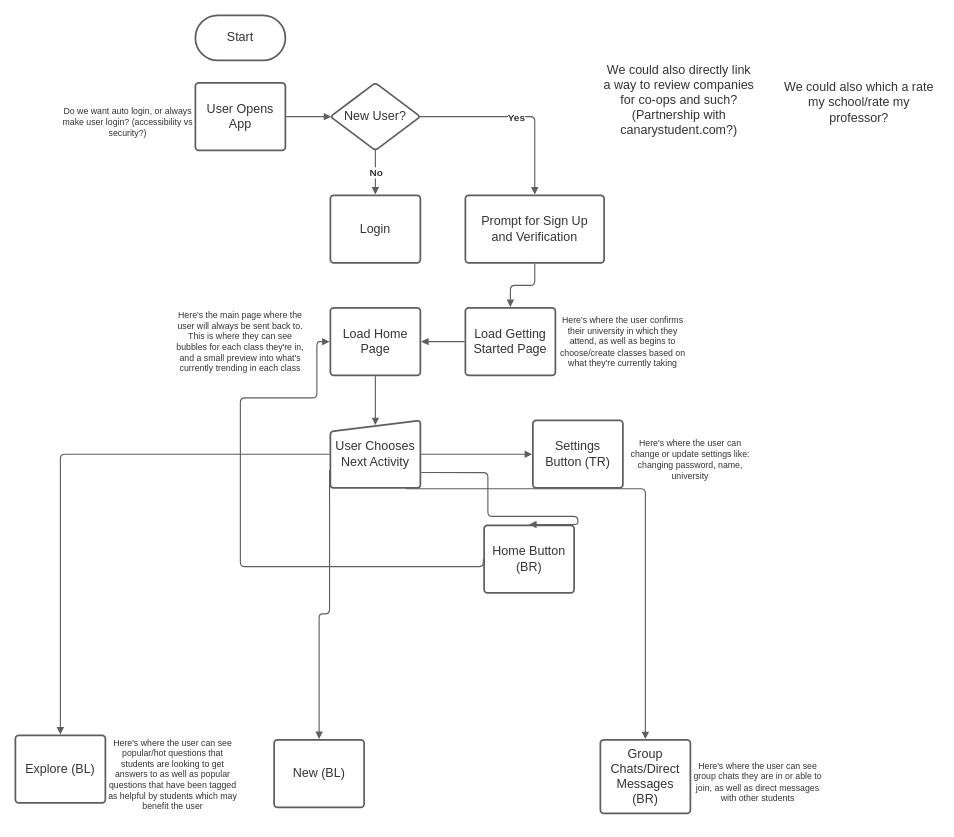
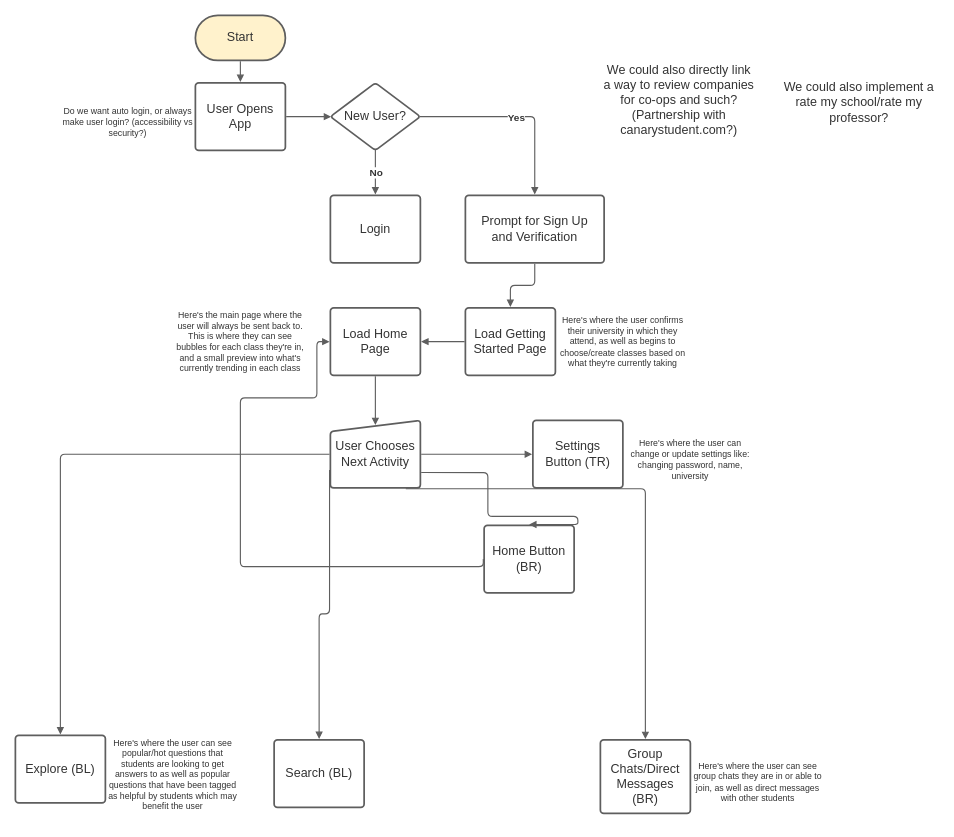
- <mxCell id="30" value="Start" style="html=1;overflow=block;blockSpacing=1;whiteSpace=wrap;rounded=1;arcSize=50;whiteSpace=wrap;fontSize=16.7;fontColor=#333333;spacing=3.8;strokeColor=#5e5e5e;strokeOpacity=100;strokeWidth=2.3;" parent="1" vertex="1"><mxGeometry x="260" y="20" width="120" height="60" as="geometry" /></mxCell>
+ <mxCell id="30" value="Start" style="html=1;overflow=block;blockSpacing=1;whiteSpace=wrap;rounded=1;arcSize=50;whiteSpace=wrap;fontSize=16.7;fontColor=#333333;spacing=3.8;strokeColor=#5e5e5e;strokeOpacity=100;strokeWidth=2.3;fillColor=#fff2cc;" parent="1" vertex="1"><mxGeometry x="260" y="20" width="120" height="60" as="geometry" /></mxCell>
+ <mxCell id="31" value="" style="html=1;jettySize=18;whiteSpace=wrap;fontSize=13;strokeColor=#5E5E5E;strokeWidth=1.5;rounded=1;arcSize=12;edgeStyle=orthogonalEdgeStyle;startArrow=none;;endArrow=block;endFill=1;;exitX=0.5;exitY=1.019;exitPerimeter=0;entryX=0.5;entryY=-0.012;entryPerimeter=0;" parent="1" source="30" target="2" edge="1"><mxGeometry width="100" height="100" relative="1" as="geometry"><Array as="points" /></mxGeometry></mxCell>
- <mxCell id="37" value="We could also which a rate my school/rate my professor?" style="html=1;overflow=block;blockSpacing=1;whiteSpace=wrap;;whiteSpace=wrap;fontSize=16.7;fontColor=#333333;spacing=3.8;strokeOpacity=0;fillOpacity=0;rounded=1;absoluteArcSize=1;arcSize=9;fillColor=#ffffff;strokeWidth=2.3;" vertex="1" parent="1"><mxGeometry x="1040" y="72" width="210" height="128" as="geometry" /></mxCell>
+ <mxCell id="37" value="We could also implement a rate my school/rate my professor?" style="html=1;overflow=block;blockSpacing=1;whiteSpace=wrap;;whiteSpace=wrap;fontSize=16.7;fontColor=#333333;spacing=3.8;strokeOpacity=0;fillOpacity=0;rounded=1;absoluteArcSize=1;arcSize=9;fillColor=#ffffff;strokeWidth=2.3;" vertex="1" parent="1"><mxGeometry x="1040" y="72" width="210" height="128" as="geometry" /></mxCell>
- <mxCell id="20" value="New (BL)" style="html=1;overflow=block;blockSpacing=1;whiteSpace=wrap;;whiteSpace=wrap;fontSize=16.7;fontColor=#333333;spacing=9;strokeColor=#5e5e5e;strokeOpacity=100;rounded=1;absoluteArcSize=1;arcSize=9;strokeWidth=2.3;" parent="1" vertex="1"><mxGeometry x="365" y="986" width="120" height="90" as="geometry" /></mxCell>
+ <mxCell id="20" value="Search (BL)" style="html=1;overflow=block;blockSpacing=1;whiteSpace=wrap;;whiteSpace=wrap;fontSize=16.7;fontColor=#333333;spacing=9;strokeColor=#5e5e5e;strokeOpacity=100;rounded=1;absoluteArcSize=1;arcSize=9;strokeWidth=2.3;" parent="1" vertex="1"><mxGeometry x="365" y="986" width="120" height="90" as="geometry" /></mxCell>
